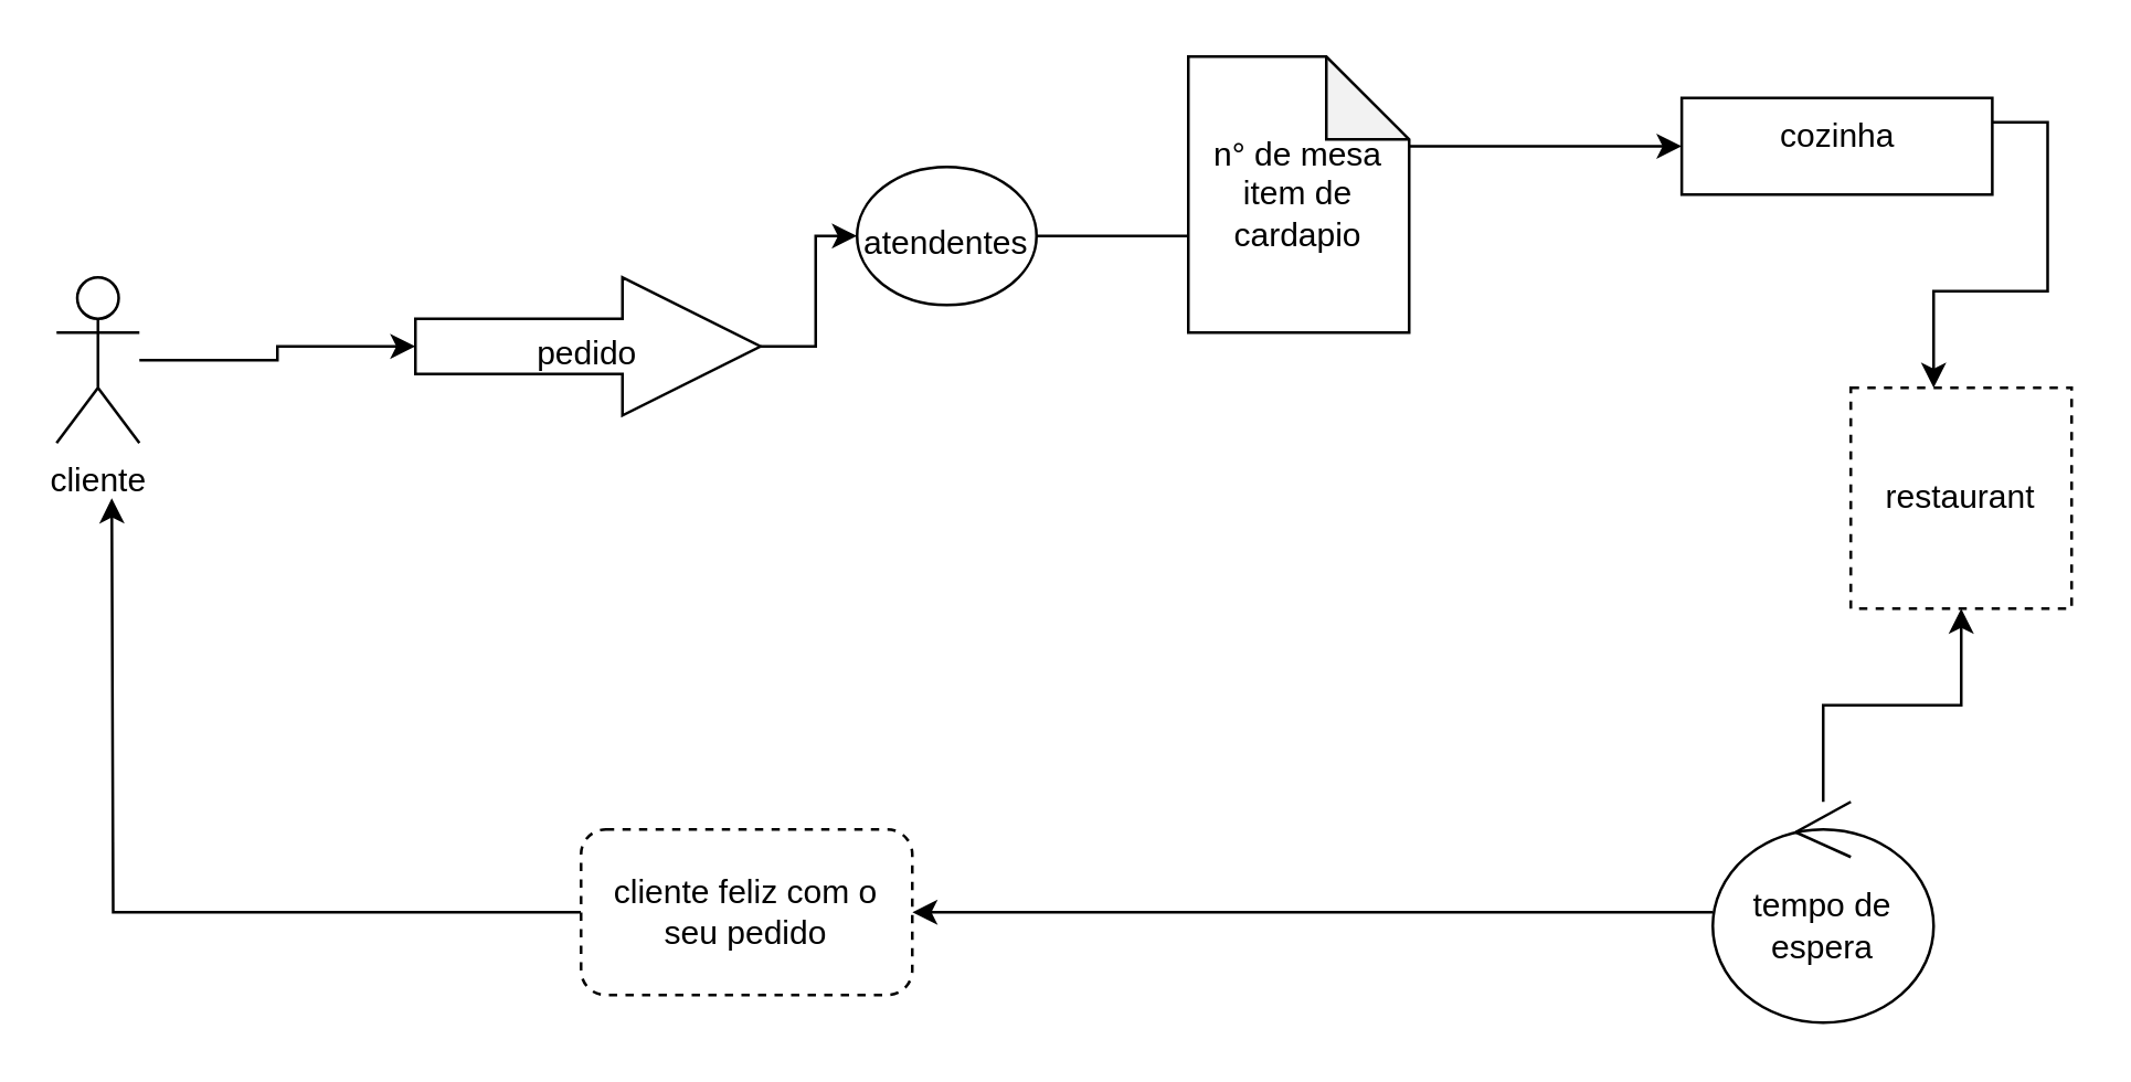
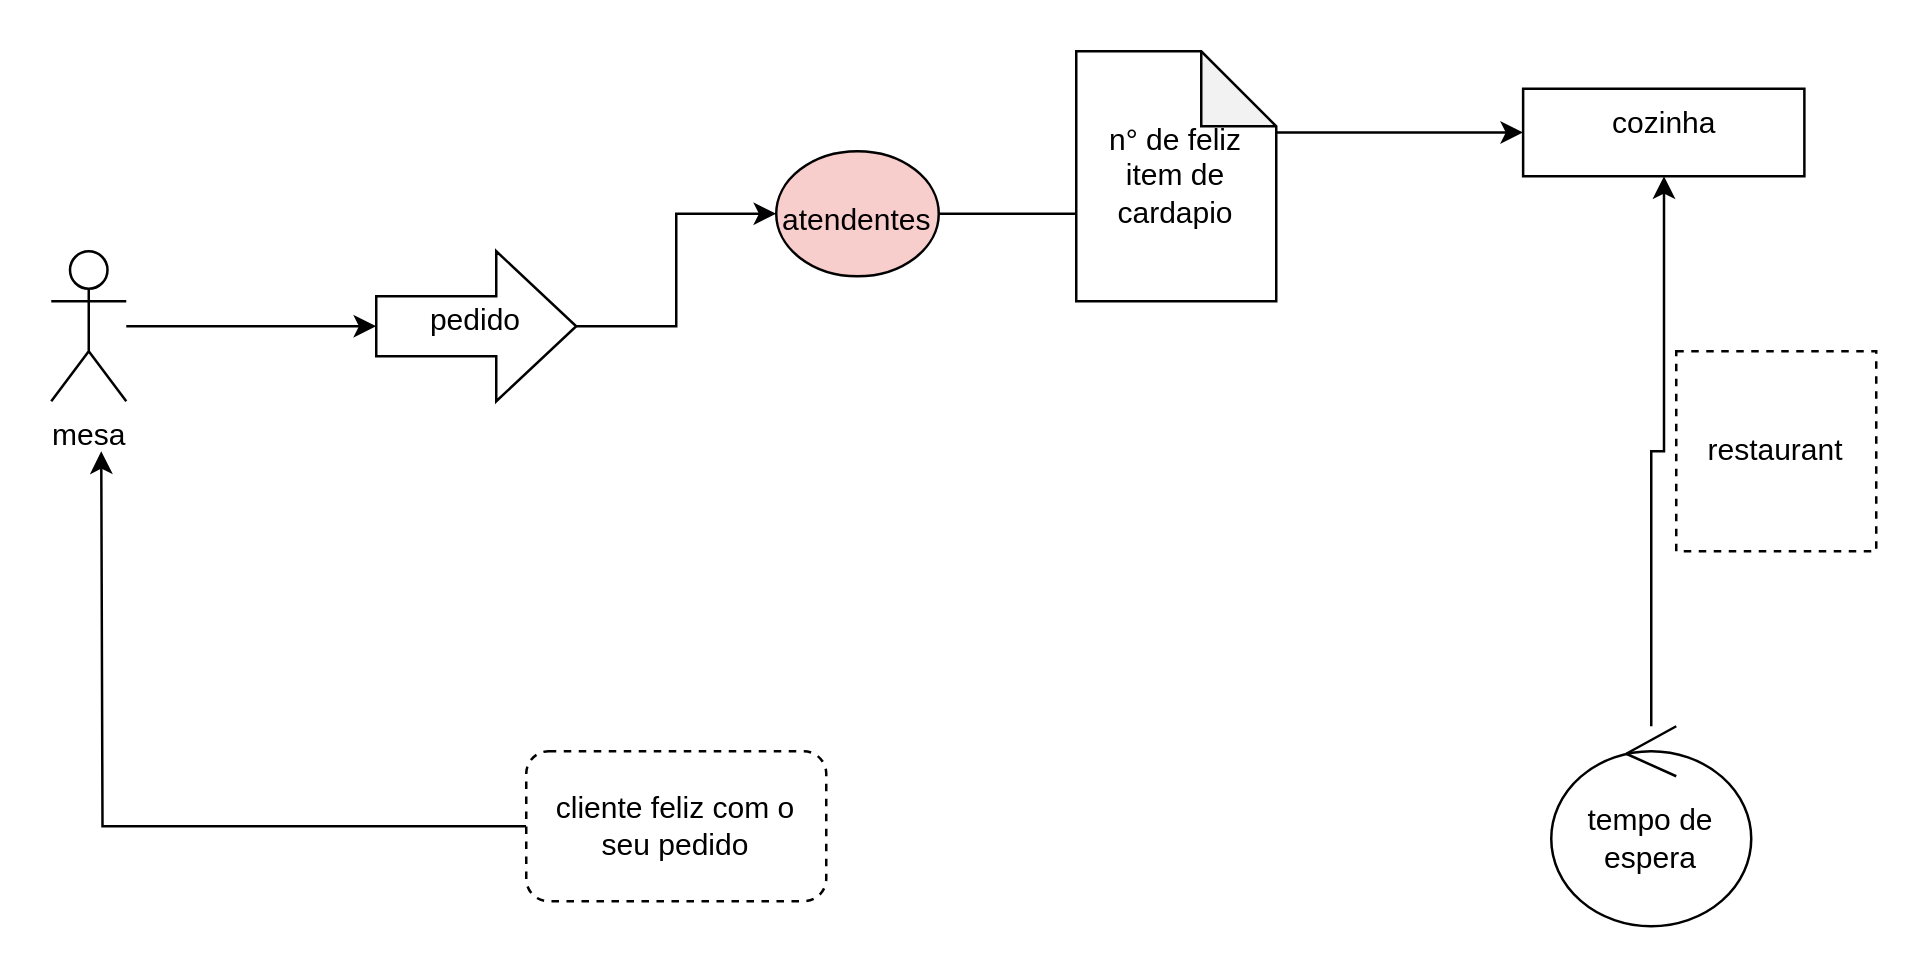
- <mxCell id="14" value="n° de mesa&lt;br&gt;item de cardapio" style="shape=note;whiteSpace=wrap;html=1;backgroundOutline=1;darkOpacity=0.05;" vertex="1" parent="1"><mxGeometry x="430" y="20" width="80" height="100" as="geometry" /></mxCell>
+ <mxCell id="14" value="n° de feliz&lt;br&gt;item de cardapio" style="shape=note;whiteSpace=wrap;html=1;backgroundOutline=1;darkOpacity=0.05;" vertex="1" parent="1"><mxGeometry x="430" y="20" width="80" height="100" as="geometry" /></mxCell>
- <mxCell id="8" value="&lt;br&gt;atendentes" style="ellipse;whiteSpace=wrap;html=1;verticalAlign=top;" vertex="1" parent="1"><mxGeometry x="310" y="60" width="65" height="50" as="geometry" /></mxCell>
+ <mxCell id="8" value="&lt;br&gt;atendentes" style="ellipse;whiteSpace=wrap;html=1;verticalAlign=top;fillColor=#f8cecc;" vertex="1" parent="1"><mxGeometry x="310" y="60" width="65" height="50" as="geometry" /></mxCell>
- <mxCell id="9" style="edgeStyle=orthogonalEdgeStyle;rounded=0;orthogonalLoop=1;jettySize=auto;html=1;exitX=1;exitY=0.25;exitDx=0;exitDy=0;entryX=0.375;entryY=0;entryDx=0;entryDy=0;entryPerimeter=0;" edge="1" parent="1" source="10" target="4"><mxGeometry relative="1" as="geometry" /></mxCell>
- <mxCell id="6" value="&lt;br&gt;pedido" style="shape=singleArrow;whiteSpace=wrap;html=1;arrowWidth=0.4;arrowSize=0.4;verticalAlign=top;" vertex="1" parent="1"><mxGeometry x="150" y="100" width="125" height="50" as="geometry" /></mxCell>
+ <mxCell id="6" value="&lt;br&gt;pedido" style="shape=singleArrow;whiteSpace=wrap;html=1;arrowWidth=0.4;arrowSize=0.4;verticalAlign=top;" vertex="1" parent="1"><mxGeometry x="150" y="100" width="80" height="60" as="geometry" /></mxCell>
- <mxCell id="3" value="cliente" style="shape=umlActor;verticalLabelPosition=bottom;verticalAlign=top;html=1;outlineConnect=0;" vertex="1" parent="1"><mxGeometry x="20" y="100" width="30" height="60" as="geometry" /></mxCell>
+ <mxCell id="3" value="mesa" style="shape=umlActor;verticalLabelPosition=bottom;verticalAlign=top;html=1;outlineConnect=0;" vertex="1" parent="1"><mxGeometry x="20" y="100" width="30" height="60" as="geometry" /></mxCell>
- <mxCell id="11" value="" style="edgeStyle=orthogonalEdgeStyle;rounded=0;orthogonalLoop=1;jettySize=auto;html=1;" edge="1" parent="1" source="13" target="4"><mxGeometry relative="1" as="geometry" /></mxCell>
+ <mxCell id="11" value="" style="edgeStyle=orthogonalEdgeStyle;rounded=0;orthogonalLoop=1;jettySize=auto;html=1;" edge="1" parent="1" source="13" target="10"><mxGeometry relative="1" as="geometry" /></mxCell>
- <mxCell id="12" value="" style="edgeStyle=orthogonalEdgeStyle;rounded=0;orthogonalLoop=1;jettySize=auto;html=1;" edge="1" parent="1" source="13" target="16"><mxGeometry relative="1" as="geometry" /></mxCell>
